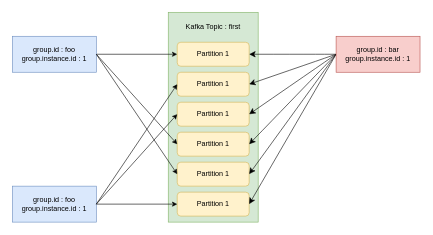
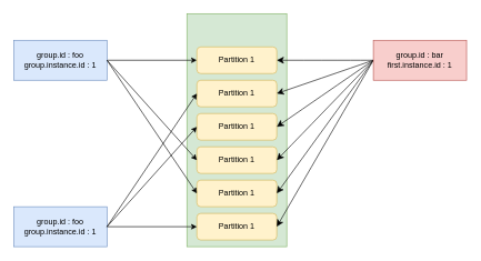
- <mxCell id="5" value="Kafka Topic : first" style="text;html=1;strokeColor=none;fillColor=none;align=center;verticalAlign=middle;whiteSpace=wrap;rounded=0;" parent="1" vertex="1"><mxGeometry x="300" y="30" width="110" height="30" as="geometry" /></mxCell>
- <mxCell id="24" value="group.id : bar&lt;br&gt;group.instance.id : 1" style="rounded=0;whiteSpace=wrap;html=1;align=center;fillColor=#f8cecc;strokeColor=#b85450;" vertex="1" parent="1"><mxGeometry x="560" y="60" width="140" height="60" as="geometry" /></mxCell>
+ <mxCell id="24" value="group.id : bar&lt;br&gt;first.instance.id : 1" style="rounded=0;whiteSpace=wrap;html=1;align=center;fillColor=#f8cecc;strokeColor=#b85450;" vertex="1" parent="1"><mxGeometry x="560" y="60" width="140" height="60" as="geometry" /></mxCell>
